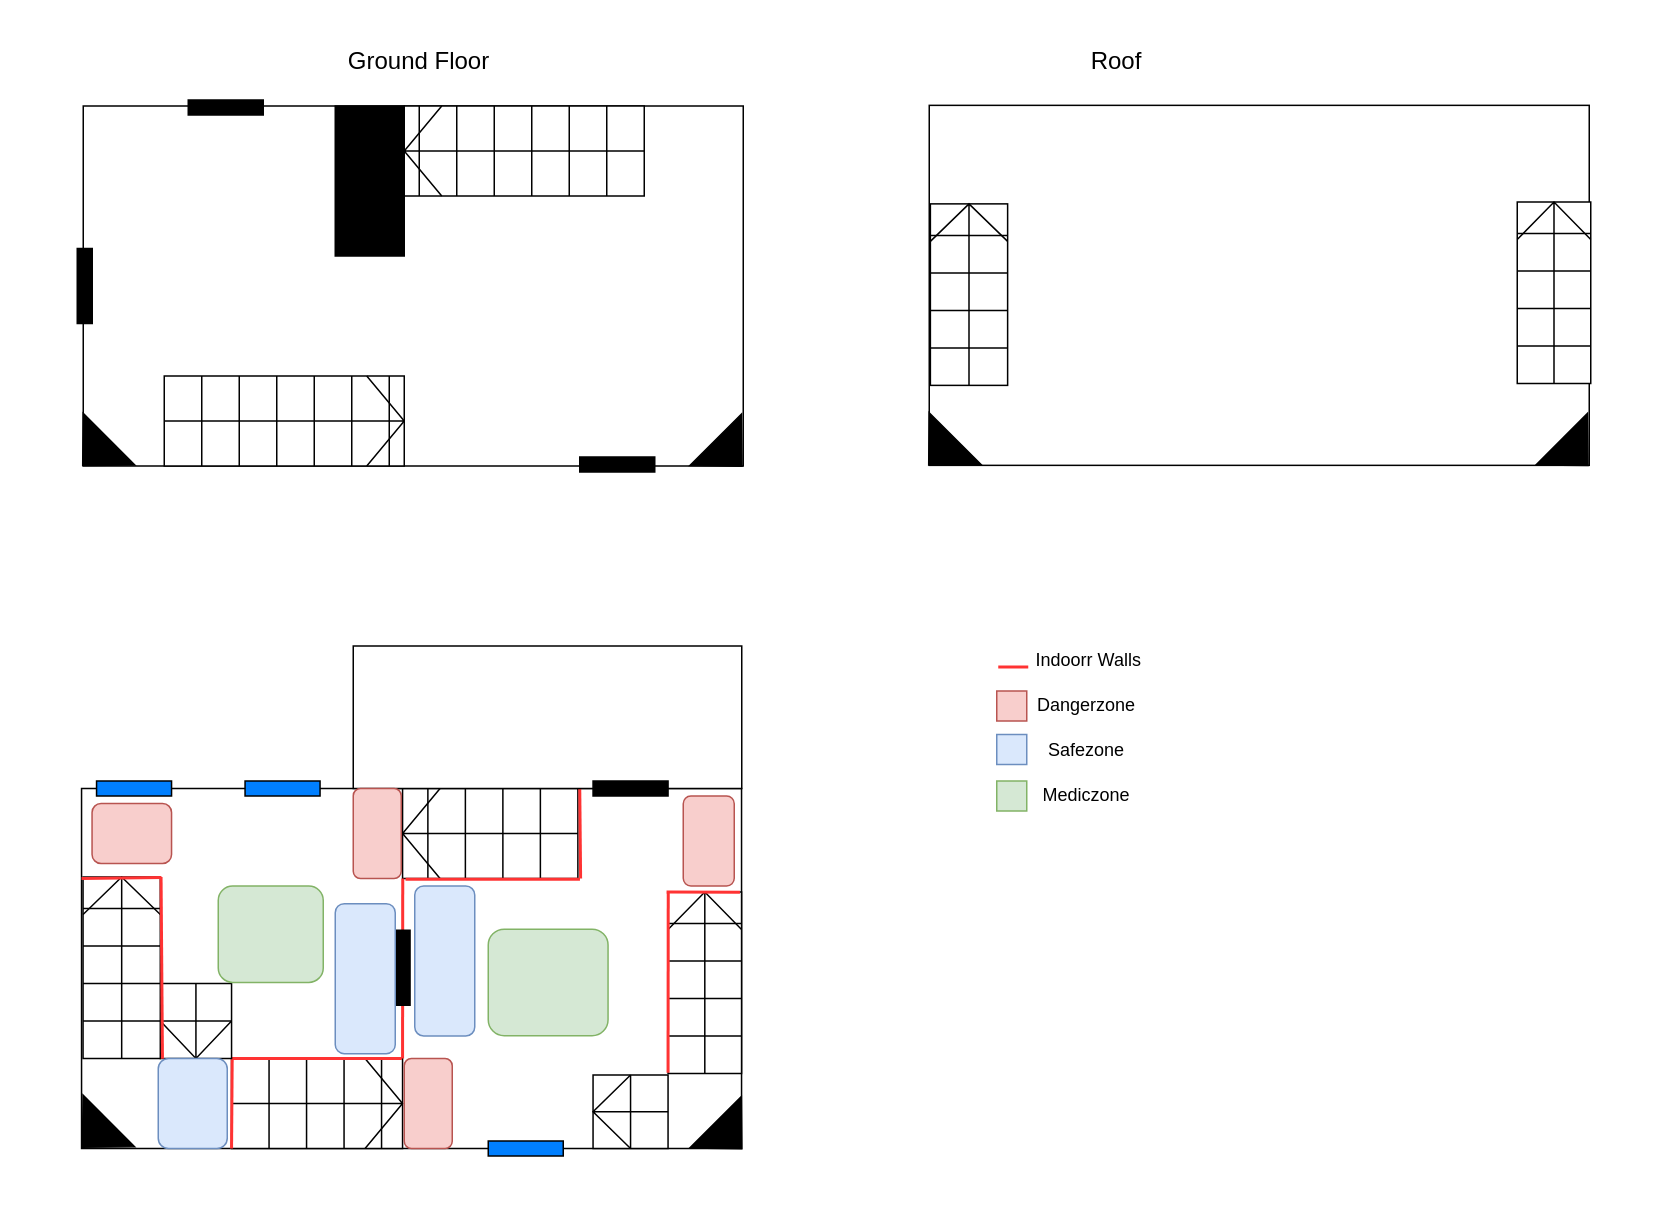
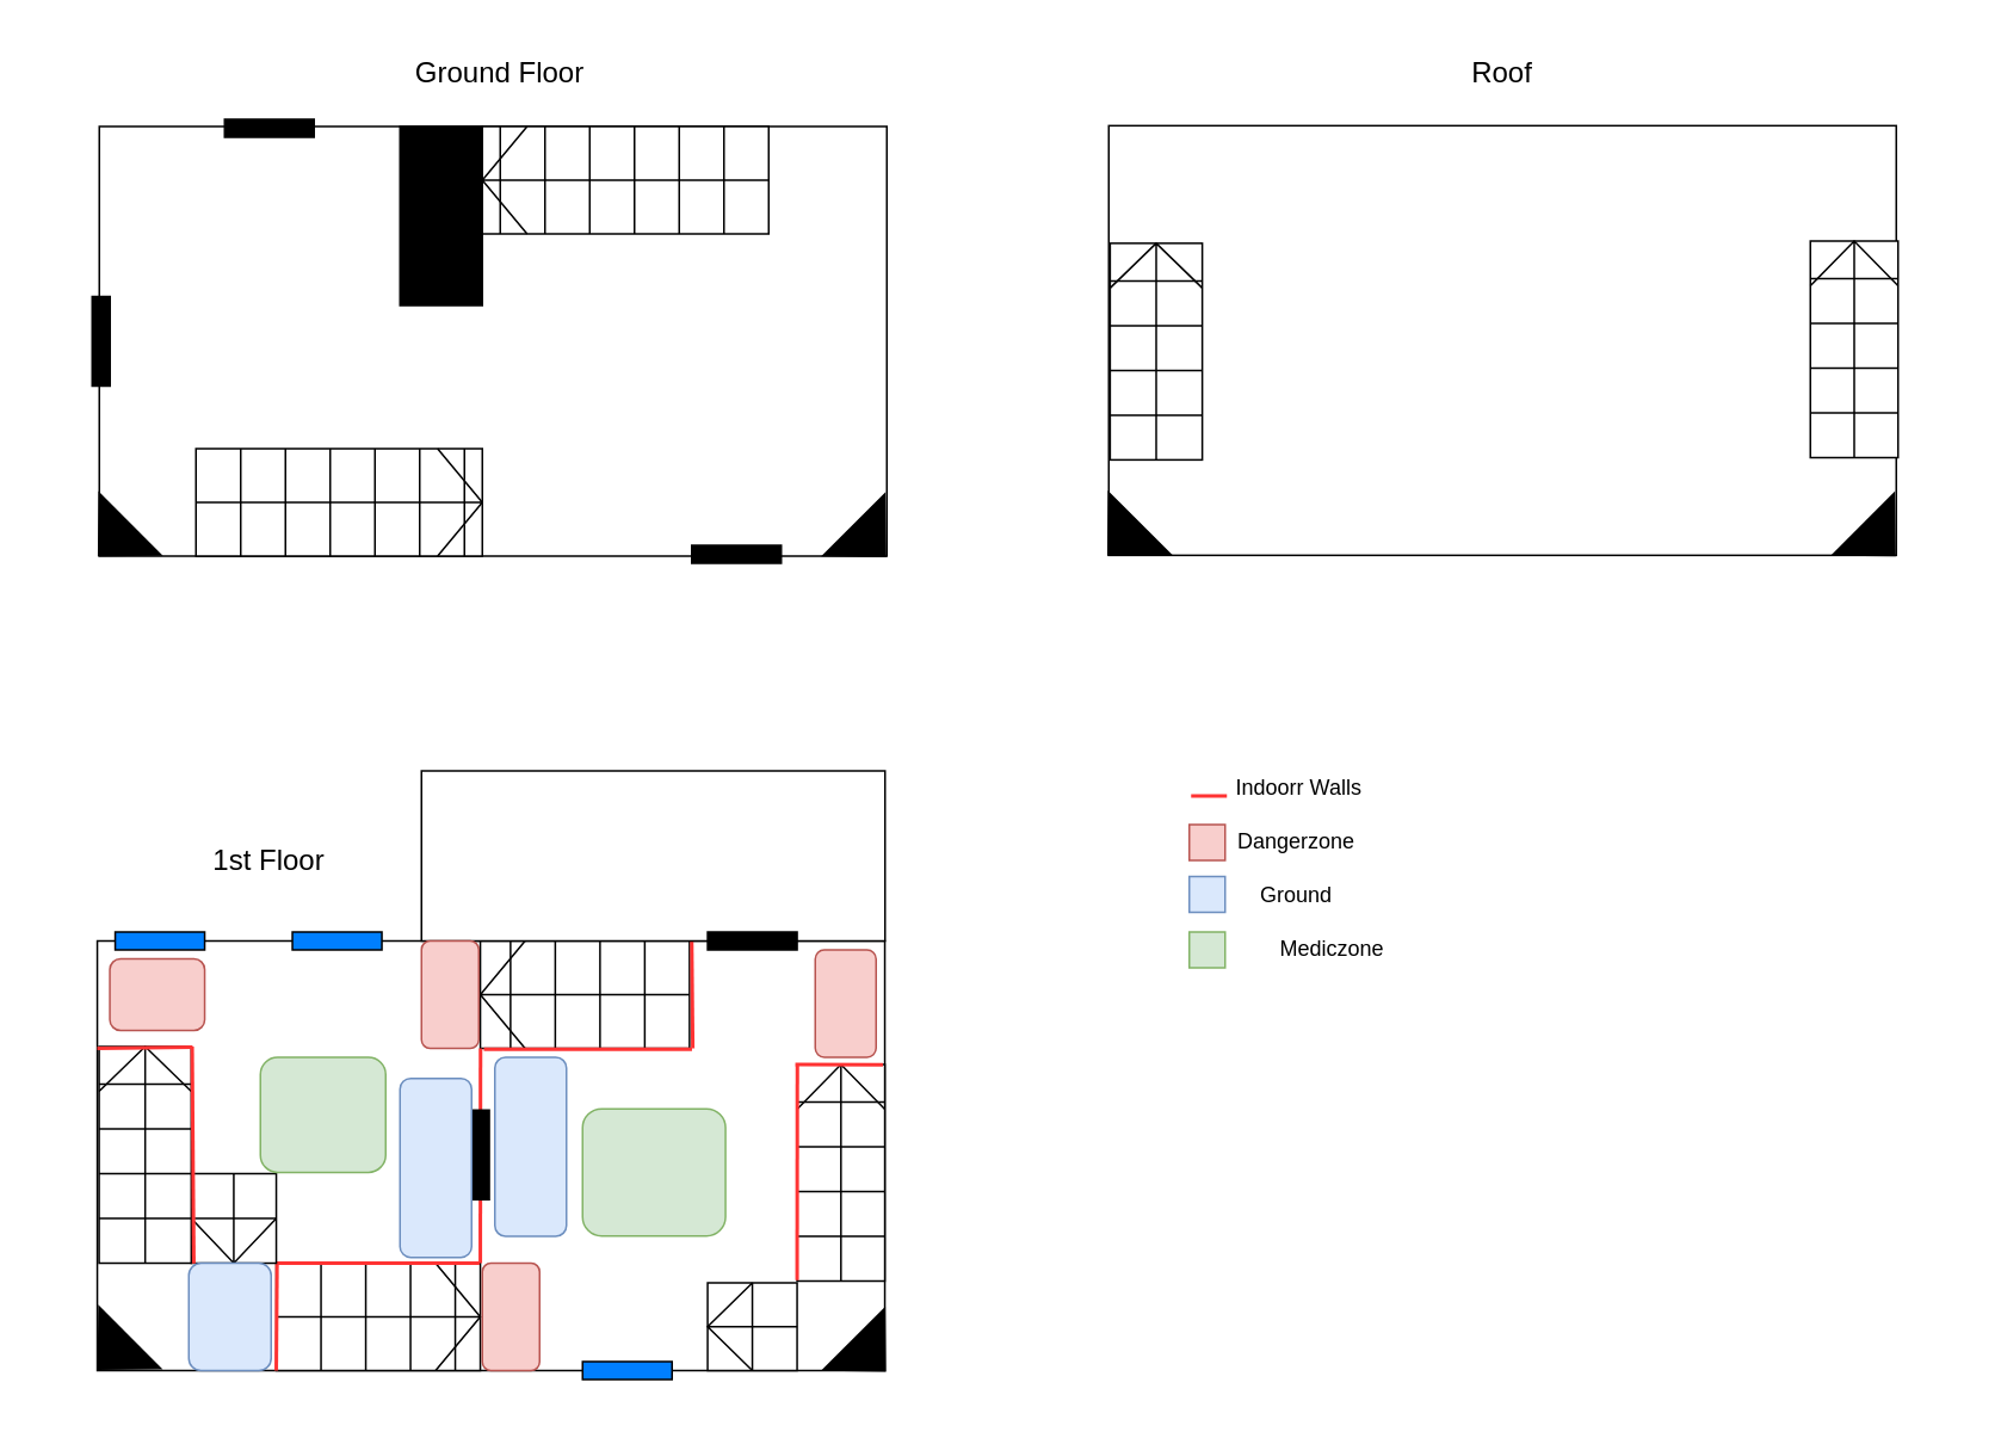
- <mxCell id="56" value="&lt;font style=&quot;font-size: 16px&quot;&gt;Roof&lt;/font&gt;" style="text;html=1;strokeColor=none;fillColor=none;align=center;verticalAlign=middle;whiteSpace=wrap;rounded=0;" vertex="1" parent="1"><mxGeometry x="688" y="20" width="112" height="40" as="geometry" /></mxCell>
+ <mxCell id="56" value="&lt;font style=&quot;font-size: 16px&quot;&gt;Roof&lt;/font&gt;" style="text;html=1;strokeColor=none;fillColor=none;align=center;verticalAlign=middle;whiteSpace=wrap;rounded=0;" vertex="1" parent="1"><mxGeometry x="783" y="20" width="112" height="40" as="geometry" /></mxCell>
+ <mxCell id="57" value="&lt;font style=&quot;font-size: 16px&quot;&gt;1st Floor&lt;/font&gt;" style="text;html=1;strokeColor=none;fillColor=none;align=center;verticalAlign=middle;whiteSpace=wrap;rounded=0;" vertex="1" parent="1"><mxGeometry x="94" y="460" width="112" height="40" as="geometry" /></mxCell>
- <mxCell id="44" value="Safezone" style="text;html=1;strokeColor=none;fillColor=none;align=center;verticalAlign=middle;whiteSpace=wrap;rounded=0;" vertex="1" parent="1"><mxGeometry x="684" y="490" width="80" height="19" as="geometry" /></mxCell>
+ <mxCell id="44" value="Ground" style="text;html=1;strokeColor=none;fillColor=none;align=center;verticalAlign=middle;whiteSpace=wrap;rounded=0;" vertex="1" parent="1"><mxGeometry x="684" y="490" width="80" height="19" as="geometry" /></mxCell>
- <mxCell id="46" value="Mediczone" style="text;html=1;strokeColor=none;fillColor=none;align=center;verticalAlign=middle;whiteSpace=wrap;rounded=0;" vertex="1" parent="1"><mxGeometry x="684" y="520" width="80" height="20" as="geometry" /></mxCell>
+ <mxCell id="46" value="Mediczone" style="text;html=1;strokeColor=none;fillColor=none;align=center;verticalAlign=middle;whiteSpace=wrap;rounded=0;" vertex="1" parent="1"><mxGeometry x="704" y="520" width="80" height="20" as="geometry" /></mxCell>
